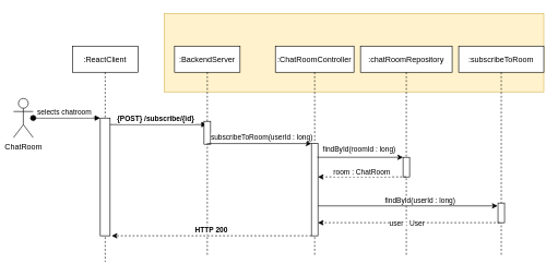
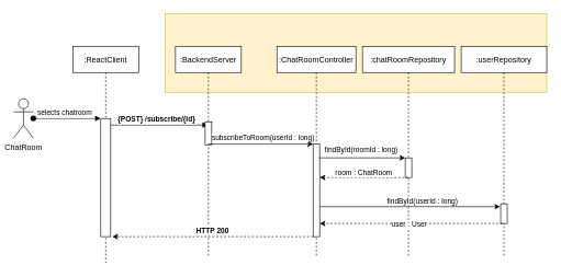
- <mxCell id="16" value=":subscribeToRoom" style="shape=umlLifeline;perimeter=lifelinePerimeter;container=1;collapsible=0;recursiveResize=0;rounded=0;shadow=0;strokeWidth=1;" parent="1" vertex="1"><mxGeometry x="700" y="70" width="130" height="320" as="geometry" /></mxCell>
+ <mxCell id="16" value=":userRepository" style="shape=umlLifeline;perimeter=lifelinePerimeter;container=1;collapsible=0;recursiveResize=0;rounded=0;shadow=0;strokeWidth=1;" parent="1" vertex="1"><mxGeometry x="700" y="70" width="130" height="320" as="geometry" /></mxCell>
